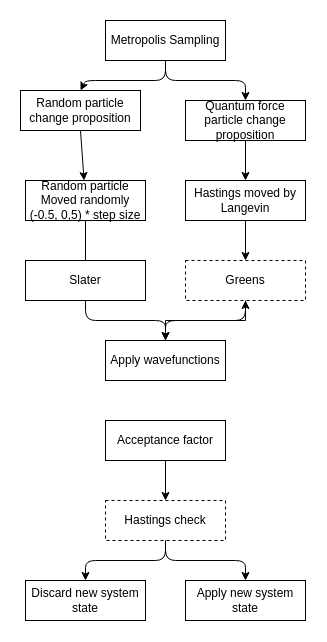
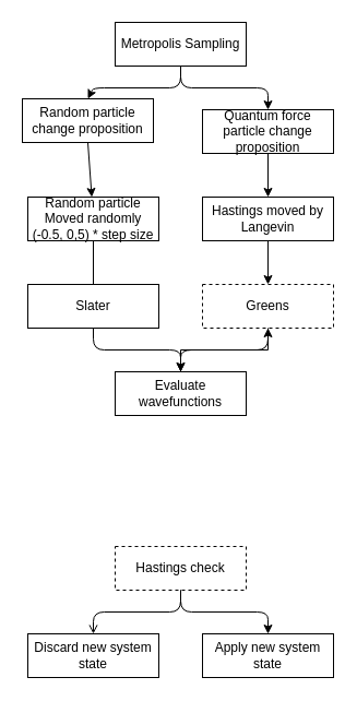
- <mxCell id="9" value="Apply wavefunctions" style="rounded=0;whiteSpace=wrap;html=1;" vertex="1" parent="1"><mxGeometry x="105" y="340" width="120" height="40" as="geometry" /></mxCell>
+ <mxCell id="9" value="Evaluate wavefunctions" style="rounded=0;whiteSpace=wrap;html=1;" vertex="1" parent="1"><mxGeometry x="105" y="340" width="120" height="40" as="geometry" /></mxCell>
- <mxCell id="13" value="Acceptance factor" style="rounded=0;whiteSpace=wrap;html=1;" vertex="1" parent="1"><mxGeometry x="105" y="420" width="120" height="40" as="geometry" /></mxCell>
- <mxCell id="12" style="edgeStyle=orthogonalEdgeStyle;rounded=0;orthogonalLoop=1;jettySize=auto;html=1;" edge="1" parent="1" source="13" target="14"><mxGeometry relative="1" as="geometry" /></mxCell>
- <mxCell id="22" value="" style="endArrow=classic;html=1;exitX=0.5;exitY=1;exitDx=0;exitDy=0;entryX=0.5;entryY=0;entryDx=0;entryDy=0;" edge="1" parent="1" source="14" target="16"><mxGeometry width="50" height="50" relative="1" as="geometry"><mxPoint x="-5" y="370" as="sourcePoint" /><mxPoint x="45" y="320" as="targetPoint" /><Array as="points"><mxPoint x="165" y="560" /><mxPoint x="85" y="560" /></Array></mxGeometry></mxCell>
+ <mxCell id="22" value="" style="endArrow=open;html=1;exitX=0.5;exitY=1;exitDx=0;exitDy=0;entryX=0.5;entryY=0;entryDx=0;entryDy=0;" edge="1" parent="1" source="14" target="16"><mxGeometry width="50" height="50" relative="1" as="geometry"><mxPoint x="-5" y="370" as="sourcePoint" /><mxPoint x="45" y="320" as="targetPoint" /><Array as="points"><mxPoint x="165" y="560" /><mxPoint x="85" y="560" /></Array></mxGeometry></mxCell>
